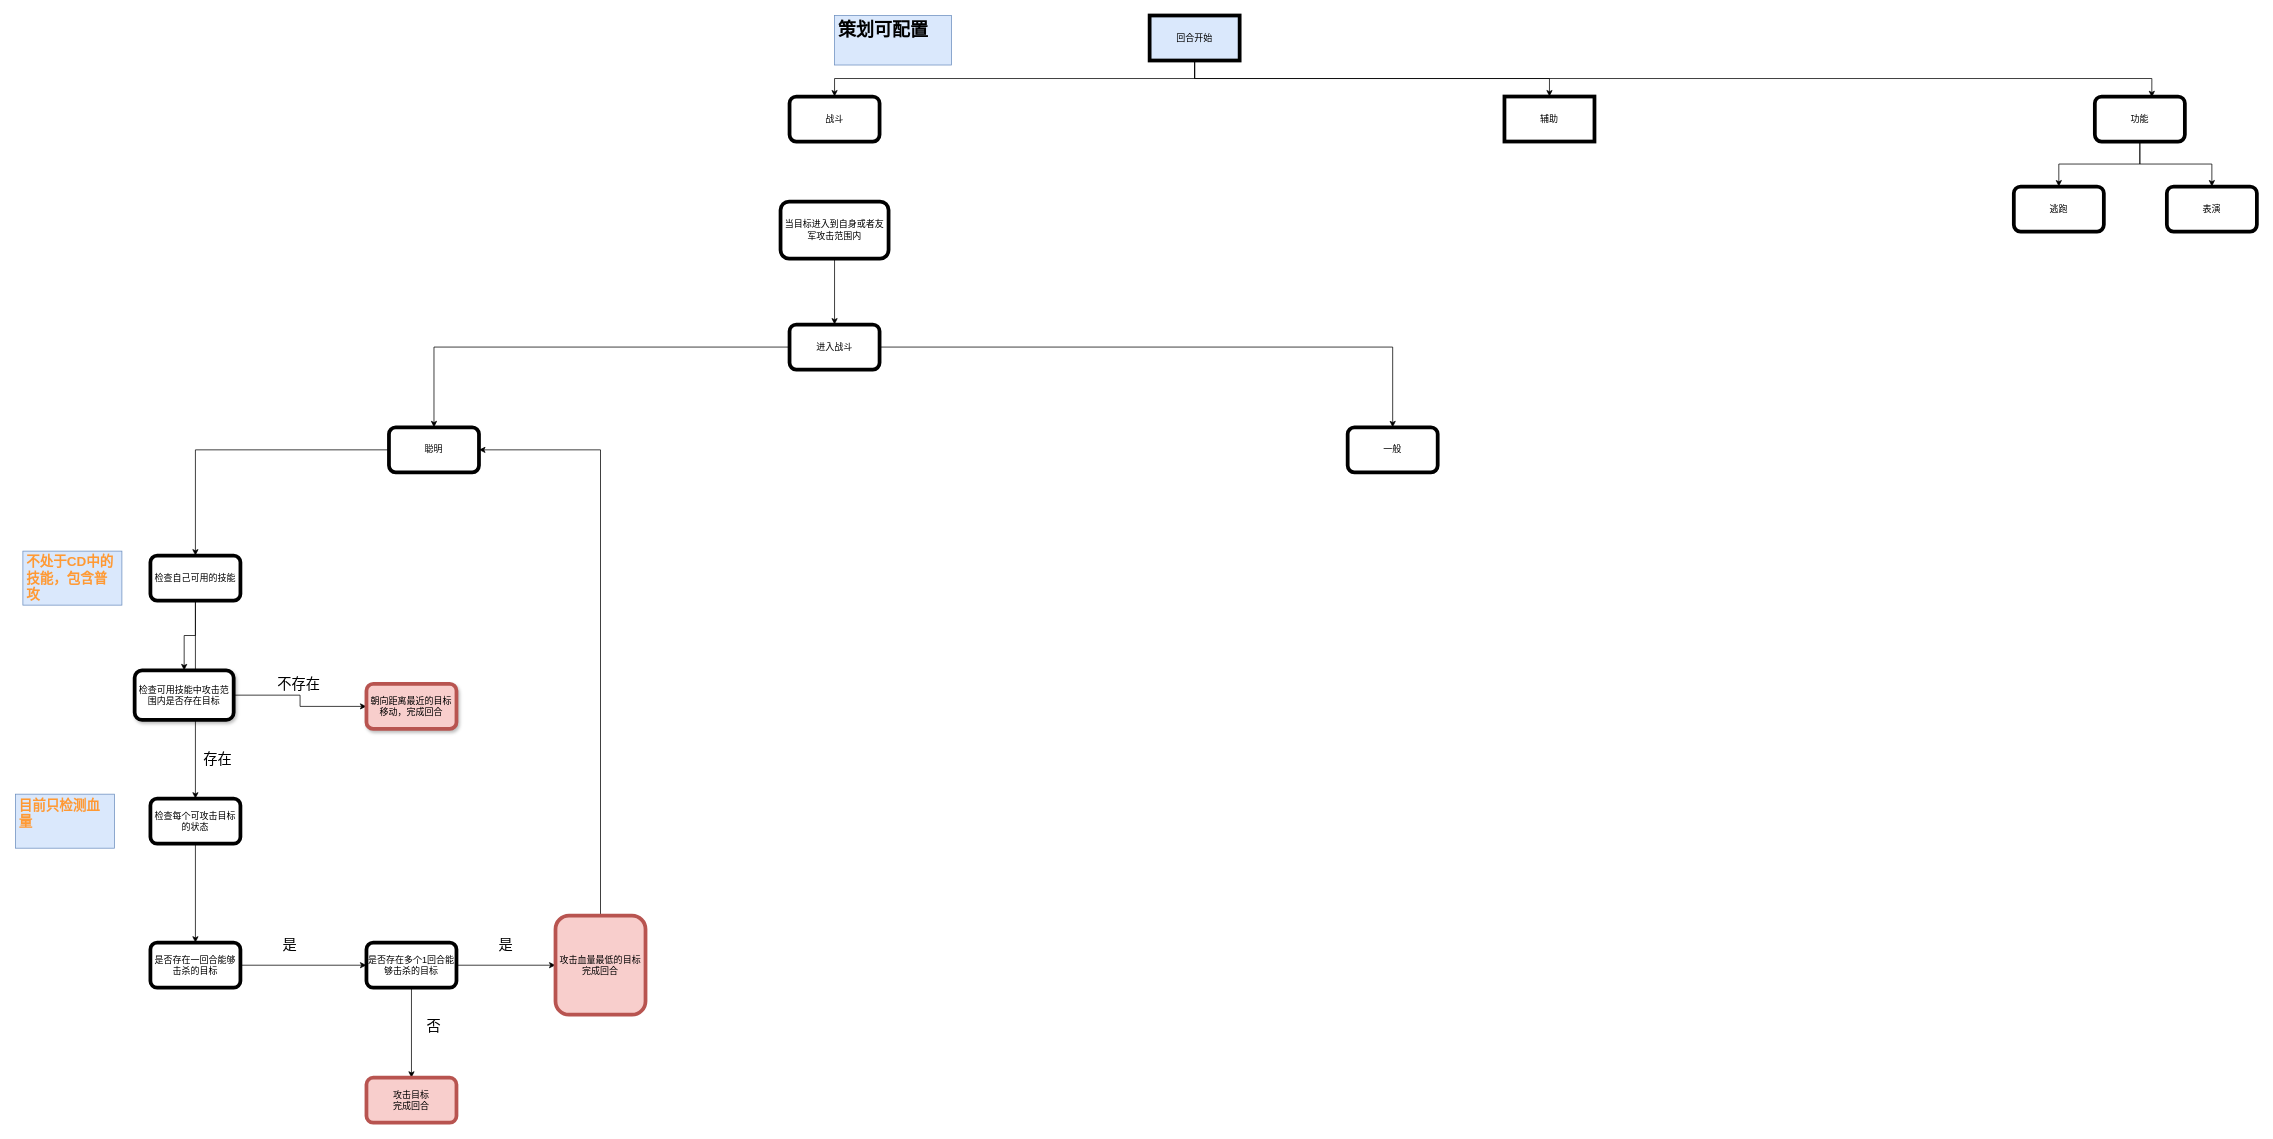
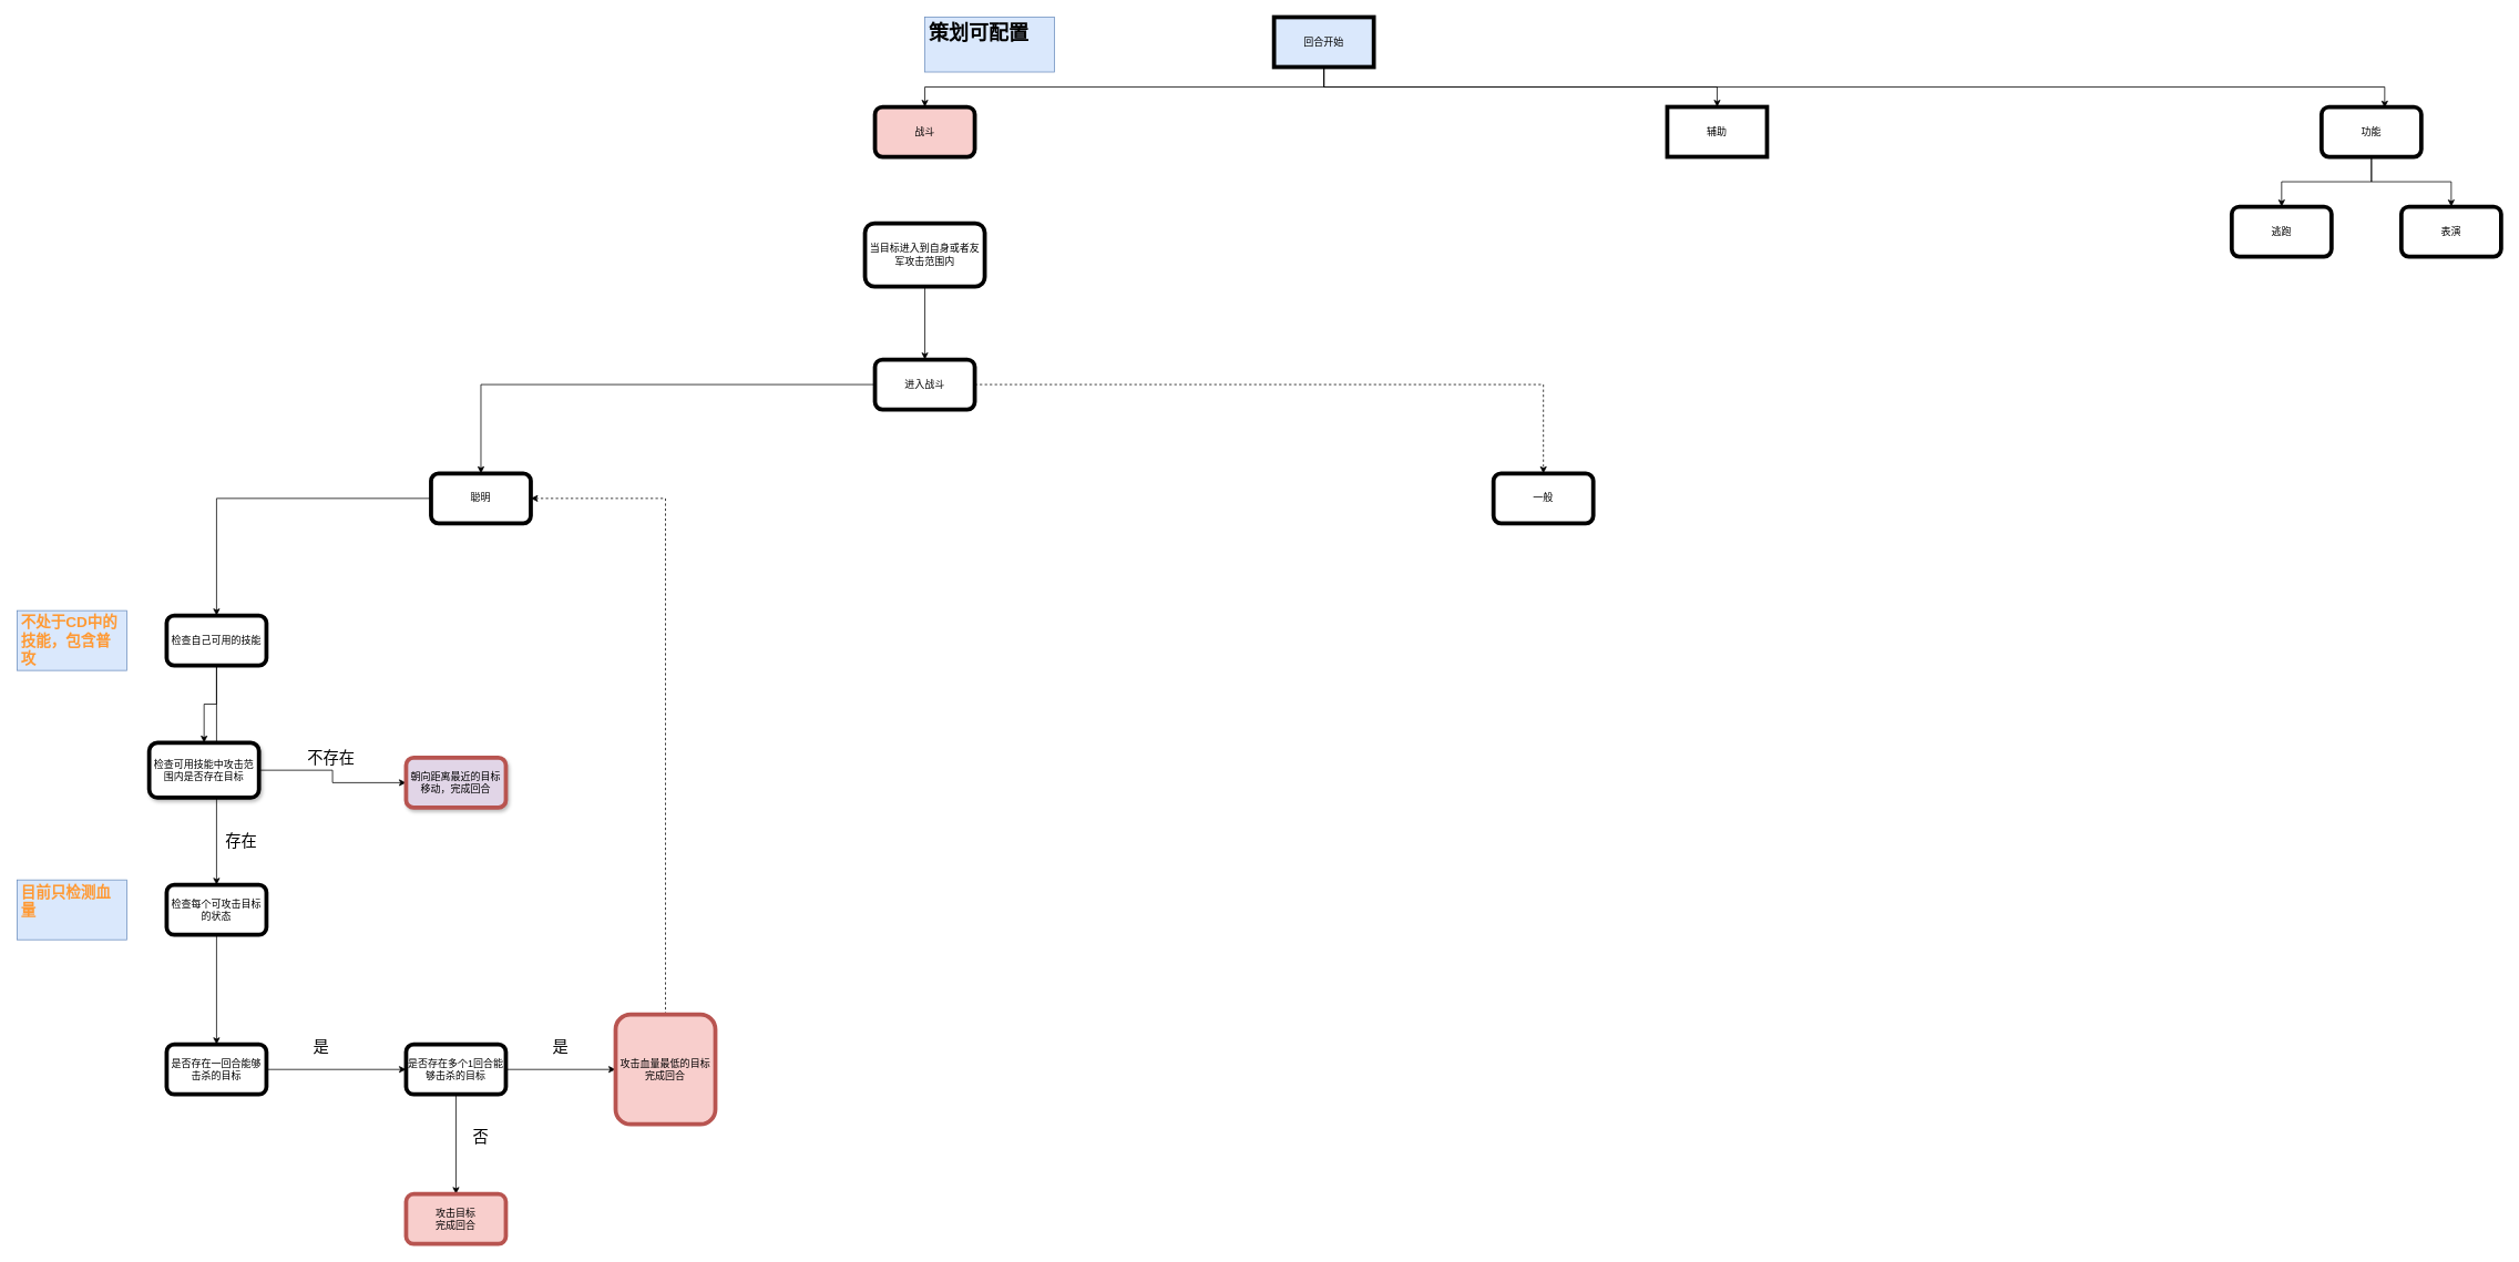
- <mxCell id="6" value="战斗" style="rounded=1;whiteSpace=wrap;html=1;strokeWidth=5;" parent="1" vertex="1"><mxGeometry x="1052" y="128" width="120" height="60" as="geometry" /></mxCell>
+ <mxCell id="6" value="战斗" style="rounded=1;whiteSpace=wrap;html=1;strokeWidth=5;fillColor=#f8cecc;" parent="1" vertex="1"><mxGeometry x="1052" y="128" width="120" height="60" as="geometry" /></mxCell>
- <mxCell id="13" value="" style="edgeStyle=orthogonalEdgeStyle;rounded=0;orthogonalLoop=1;jettySize=auto;html=1;" parent="1" source="14" target="17" edge="1"><mxGeometry relative="1" as="geometry" /></mxCell>
+ <mxCell id="13" value="" style="edgeStyle=orthogonalEdgeStyle;rounded=0;orthogonalLoop=1;jettySize=auto;html=1;dashed=1;" parent="1" source="14" target="17" edge="1"><mxGeometry relative="1" as="geometry" /></mxCell>
- <mxCell id="24" value="&lt;h2&gt;&lt;font color=&quot;#ff9933&quot;&gt;不处于CD中的技能，包含普攻&lt;/font&gt;&lt;/h2&gt;" style="text;html=1;strokeColor=#6c8ebf;fillColor=#dae8fc;spacing=5;spacingTop=-20;whiteSpace=wrap;overflow=hidden;rounded=0;" vertex="1" parent="1"><mxGeometry x="30" y="734" width="132" height="72" as="geometry" /></mxCell>
+ <mxCell id="24" value="&lt;h2&gt;&lt;font color=&quot;#ff9933&quot;&gt;不处于CD中的技能，包含普攻&lt;/font&gt;&lt;/h2&gt;" style="text;html=1;strokeColor=#6c8ebf;fillColor=#dae8fc;spacing=5;spacingTop=-20;whiteSpace=wrap;overflow=hidden;rounded=0;" vertex="1" parent="1"><mxGeometry x="20" y="734" width="132" height="72" as="geometry" /></mxCell>
- <mxCell id="35" style="edgeStyle=orthogonalEdgeStyle;rounded=0;orthogonalLoop=1;jettySize=auto;html=1;exitX=0.5;exitY=0;exitDx=0;exitDy=0;entryX=1;entryY=0.5;entryDx=0;entryDy=0;" edge="1" parent="1" source="36" target="16"><mxGeometry relative="1" as="geometry" /></mxCell>
+ <mxCell id="35" style="edgeStyle=orthogonalEdgeStyle;rounded=0;orthogonalLoop=1;jettySize=auto;html=1;exitX=0.5;exitY=0;exitDx=0;exitDy=0;entryX=1;entryY=0.5;entryDx=0;entryDy=0;dashed=1;" edge="1" parent="1" source="36" target="16"><mxGeometry relative="1" as="geometry" /></mxCell>
- <mxCell id="40" value="朝向距离最近的目标移动，完成回合" style="whiteSpace=wrap;html=1;rounded=1;shadow=1;strokeWidth=5;glass=0;sketch=0;fillColor=#f8cecc;strokeColor=#b85450;" vertex="1" parent="1"><mxGeometry x="488" y="911" width="120" height="60" as="geometry" /></mxCell>
+ <mxCell id="40" value="朝向距离最近的目标移动，完成回合" style="whiteSpace=wrap;html=1;rounded=1;shadow=1;strokeWidth=5;glass=0;sketch=0;fillColor=#e1d5e7;strokeColor=#b85450;" vertex="1" parent="1"><mxGeometry x="488" y="911" width="120" height="60" as="geometry" /></mxCell>
